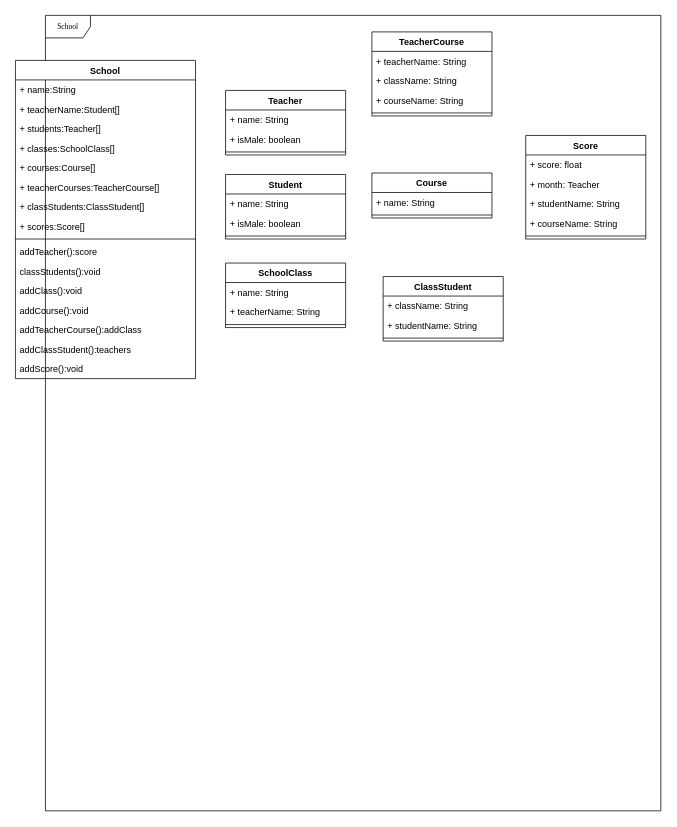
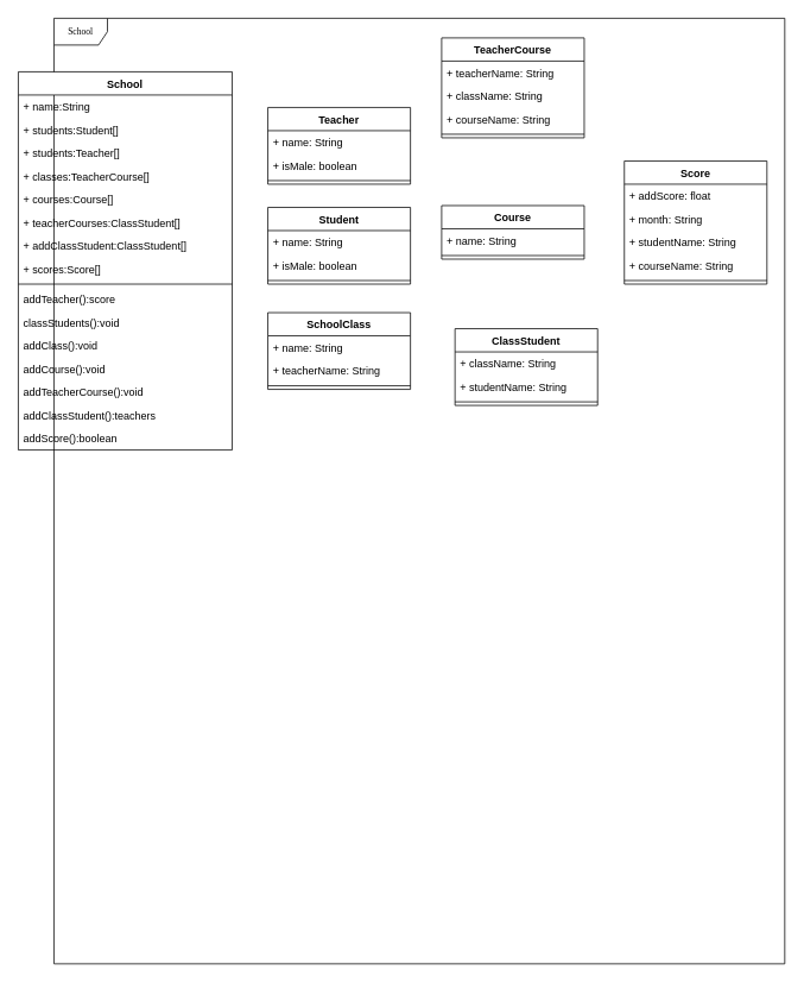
- <mxCell id="5" value="+ teacherName:Student[]" style="text;strokeColor=none;fillColor=none;align=left;verticalAlign=top;spacingLeft=4;spacingRight=4;overflow=hidden;rotatable=0;points=[[0,0.5],[1,0.5]];portConstraint=eastwest;" parent="3" vertex="1"><mxGeometry y="52" width="240" height="26" as="geometry" /></mxCell>
+ <mxCell id="5" value="+ students:Student[]" style="text;strokeColor=none;fillColor=none;align=left;verticalAlign=top;spacingLeft=4;spacingRight=4;overflow=hidden;rotatable=0;points=[[0,0.5],[1,0.5]];portConstraint=eastwest;" parent="3" vertex="1"><mxGeometry y="52" width="240" height="26" as="geometry" /></mxCell>
- <mxCell id="7" value="+ classes:SchoolClass[]" style="text;strokeColor=none;fillColor=none;align=left;verticalAlign=top;spacingLeft=4;spacingRight=4;overflow=hidden;rotatable=0;points=[[0,0.5],[1,0.5]];portConstraint=eastwest;" parent="3" vertex="1"><mxGeometry y="104" width="240" height="26" as="geometry" /></mxCell>
+ <mxCell id="7" value="+ classes:TeacherCourse[]" style="text;strokeColor=none;fillColor=none;align=left;verticalAlign=top;spacingLeft=4;spacingRight=4;overflow=hidden;rotatable=0;points=[[0,0.5],[1,0.5]];portConstraint=eastwest;" parent="3" vertex="1"><mxGeometry y="104" width="240" height="26" as="geometry" /></mxCell>
- <mxCell id="32" value="+ score: float&#10;" style="text;strokeColor=none;fillColor=none;align=left;verticalAlign=top;spacingLeft=4;spacingRight=4;overflow=hidden;rotatable=0;points=[[0,0.5],[1,0.5]];portConstraint=eastwest;" parent="31" vertex="1"><mxGeometry y="26" width="160" height="26" as="geometry" /></mxCell>
+ <mxCell id="32" value="+ addScore: float&#10;" style="text;strokeColor=none;fillColor=none;align=left;verticalAlign=top;spacingLeft=4;spacingRight=4;overflow=hidden;rotatable=0;points=[[0,0.5],[1,0.5]];portConstraint=eastwest;" parent="31" vertex="1"><mxGeometry y="26" width="160" height="26" as="geometry" /></mxCell>
- <mxCell id="33" value="+ month: Teacher&#10;" style="text;strokeColor=none;fillColor=none;align=left;verticalAlign=top;spacingLeft=4;spacingRight=4;overflow=hidden;rotatable=0;points=[[0,0.5],[1,0.5]];portConstraint=eastwest;" parent="31" vertex="1"><mxGeometry y="52" width="160" height="26" as="geometry" /></mxCell>
+ <mxCell id="33" value="+ month: String&#10;" style="text;strokeColor=none;fillColor=none;align=left;verticalAlign=top;spacingLeft=4;spacingRight=4;overflow=hidden;rotatable=0;points=[[0,0.5],[1,0.5]];portConstraint=eastwest;" parent="31" vertex="1"><mxGeometry y="52" width="160" height="26" as="geometry" /></mxCell>
- <mxCell id="9" value="+ teacherCourses:TeacherCourse[]" style="text;strokeColor=none;fillColor=none;align=left;verticalAlign=top;spacingLeft=4;spacingRight=4;overflow=hidden;rotatable=0;points=[[0,0.5],[1,0.5]];portConstraint=eastwest;" parent="3" vertex="1"><mxGeometry y="156" width="240" height="26" as="geometry" /></mxCell>
+ <mxCell id="9" value="+ teacherCourses:ClassStudent[]" style="text;strokeColor=none;fillColor=none;align=left;verticalAlign=top;spacingLeft=4;spacingRight=4;overflow=hidden;rotatable=0;points=[[0,0.5],[1,0.5]];portConstraint=eastwest;" parent="3" vertex="1"><mxGeometry y="156" width="240" height="26" as="geometry" /></mxCell>
- <mxCell id="10" value="+ classStudents:ClassStudent[]" style="text;strokeColor=none;fillColor=none;align=left;verticalAlign=top;spacingLeft=4;spacingRight=4;overflow=hidden;rotatable=0;points=[[0,0.5],[1,0.5]];portConstraint=eastwest;" parent="3" vertex="1"><mxGeometry y="182" width="240" height="26" as="geometry" /></mxCell>
+ <mxCell id="10" value="+ addClassStudent:ClassStudent[]" style="text;strokeColor=none;fillColor=none;align=left;verticalAlign=top;spacingLeft=4;spacingRight=4;overflow=hidden;rotatable=0;points=[[0,0.5],[1,0.5]];portConstraint=eastwest;" parent="3" vertex="1"><mxGeometry y="182" width="240" height="26" as="geometry" /></mxCell>
- <mxCell id="17" value="addTeacherCourse():addClass&#10;" style="text;strokeColor=none;fillColor=none;align=left;verticalAlign=top;spacingLeft=4;spacingRight=4;overflow=hidden;rotatable=0;points=[[0,0.5],[1,0.5]];portConstraint=eastwest;" parent="3" vertex="1"><mxGeometry y="346" width="240" height="26" as="geometry" /></mxCell>
+ <mxCell id="17" value="addTeacherCourse():void&#10;" style="text;strokeColor=none;fillColor=none;align=left;verticalAlign=top;spacingLeft=4;spacingRight=4;overflow=hidden;rotatable=0;points=[[0,0.5],[1,0.5]];portConstraint=eastwest;" parent="3" vertex="1"><mxGeometry y="346" width="240" height="26" as="geometry" /></mxCell>
- <mxCell id="19" value="addScore():void&#10;" style="text;strokeColor=none;fillColor=none;align=left;verticalAlign=top;spacingLeft=4;spacingRight=4;overflow=hidden;rotatable=0;points=[[0,0.5],[1,0.5]];portConstraint=eastwest;" parent="3" vertex="1"><mxGeometry y="398" width="240" height="26" as="geometry" /></mxCell>
+ <mxCell id="19" value="addScore():boolean&#10;" style="text;strokeColor=none;fillColor=none;align=left;verticalAlign=top;spacingLeft=4;spacingRight=4;overflow=hidden;rotatable=0;points=[[0,0.5],[1,0.5]];portConstraint=eastwest;" parent="3" vertex="1"><mxGeometry y="398" width="240" height="26" as="geometry" /></mxCell>
